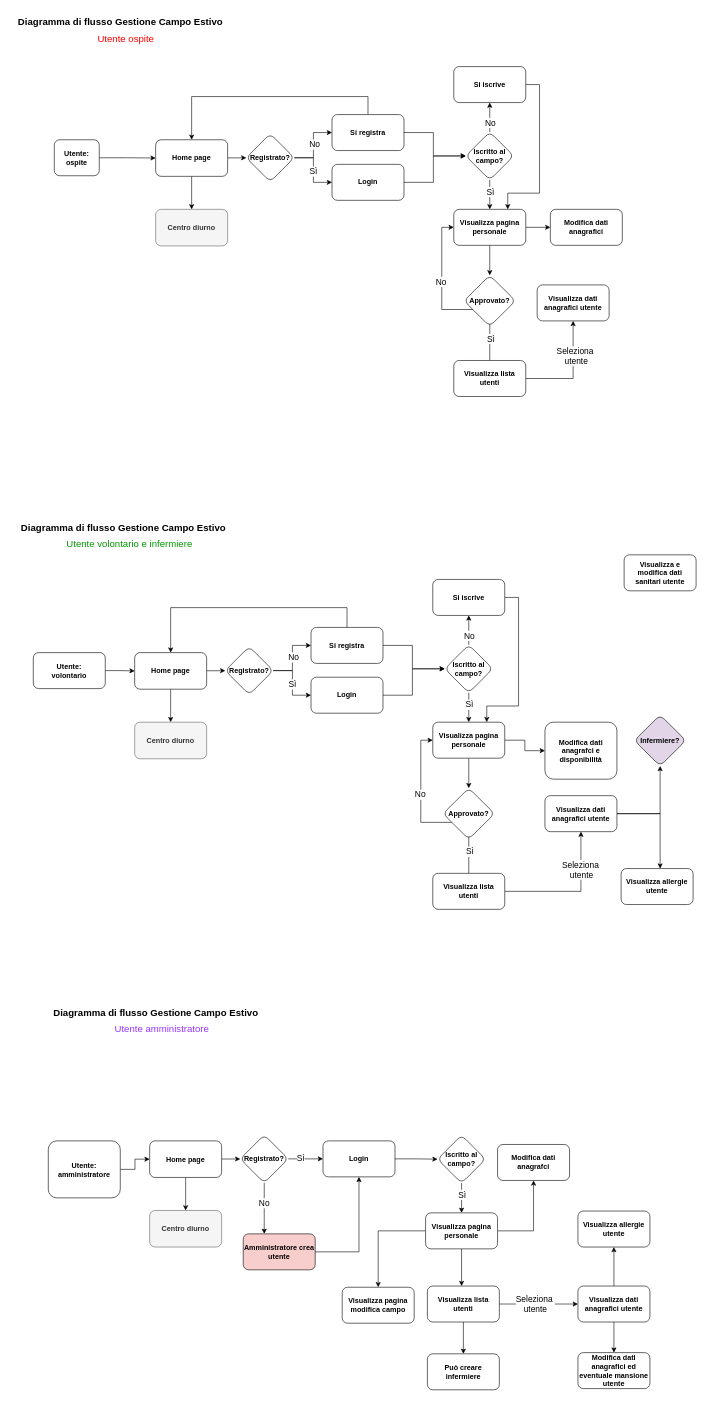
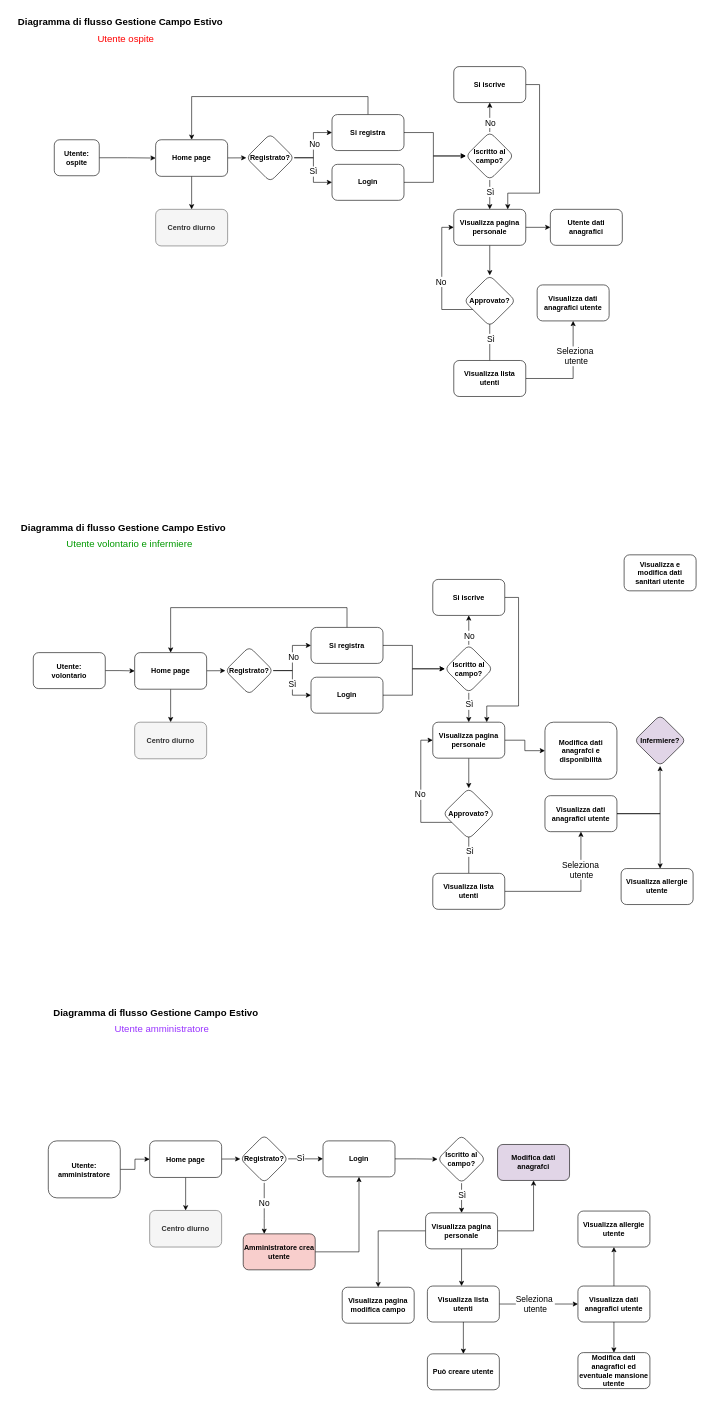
- <mxCell id="36" value="Modifica dati anagrafici" style="whiteSpace=wrap;html=1;rounded=1;fontSize=12;fontStyle=1;spacingLeft=0;" parent="1" vertex="1"><mxGeometry x="917" y="348" width="120" height="60" as="geometry" /></mxCell>
+ <mxCell id="36" value="Utente dati anagrafici" style="whiteSpace=wrap;html=1;rounded=1;fontSize=12;fontStyle=1;spacingLeft=0;" parent="1" vertex="1"><mxGeometry x="917" y="348" width="120" height="60" as="geometry" /></mxCell>
- <mxCell id="105" value="Modifica dati&lt;br&gt;anagrafci" style="whiteSpace=wrap;html=1;rounded=1;fontSize=12;fontStyle=1;spacingLeft=0;" parent="1" vertex="1"><mxGeometry x="829" y="1907" width="120" height="60" as="geometry" /></mxCell>
+ <mxCell id="105" value="Modifica dati&lt;br&gt;anagrafci" style="whiteSpace=wrap;html=1;rounded=1;fontSize=12;fontStyle=1;spacingLeft=0;fillColor=#e1d5e7;" parent="1" vertex="1"><mxGeometry x="829" y="1907" width="120" height="60" as="geometry" /></mxCell>
- <mxCell id="112" value="Può creare infermiere" style="whiteSpace=wrap;html=1;rounded=1;fontSize=12;fontStyle=1;spacingLeft=0;" parent="1" vertex="1"><mxGeometry x="712" y="2256" width="120" height="60" as="geometry" /></mxCell>
+ <mxCell id="112" value="Può creare utente" style="whiteSpace=wrap;html=1;rounded=1;fontSize=12;fontStyle=1;spacingLeft=0;" parent="1" vertex="1"><mxGeometry x="712" y="2256" width="120" height="60" as="geometry" /></mxCell>
